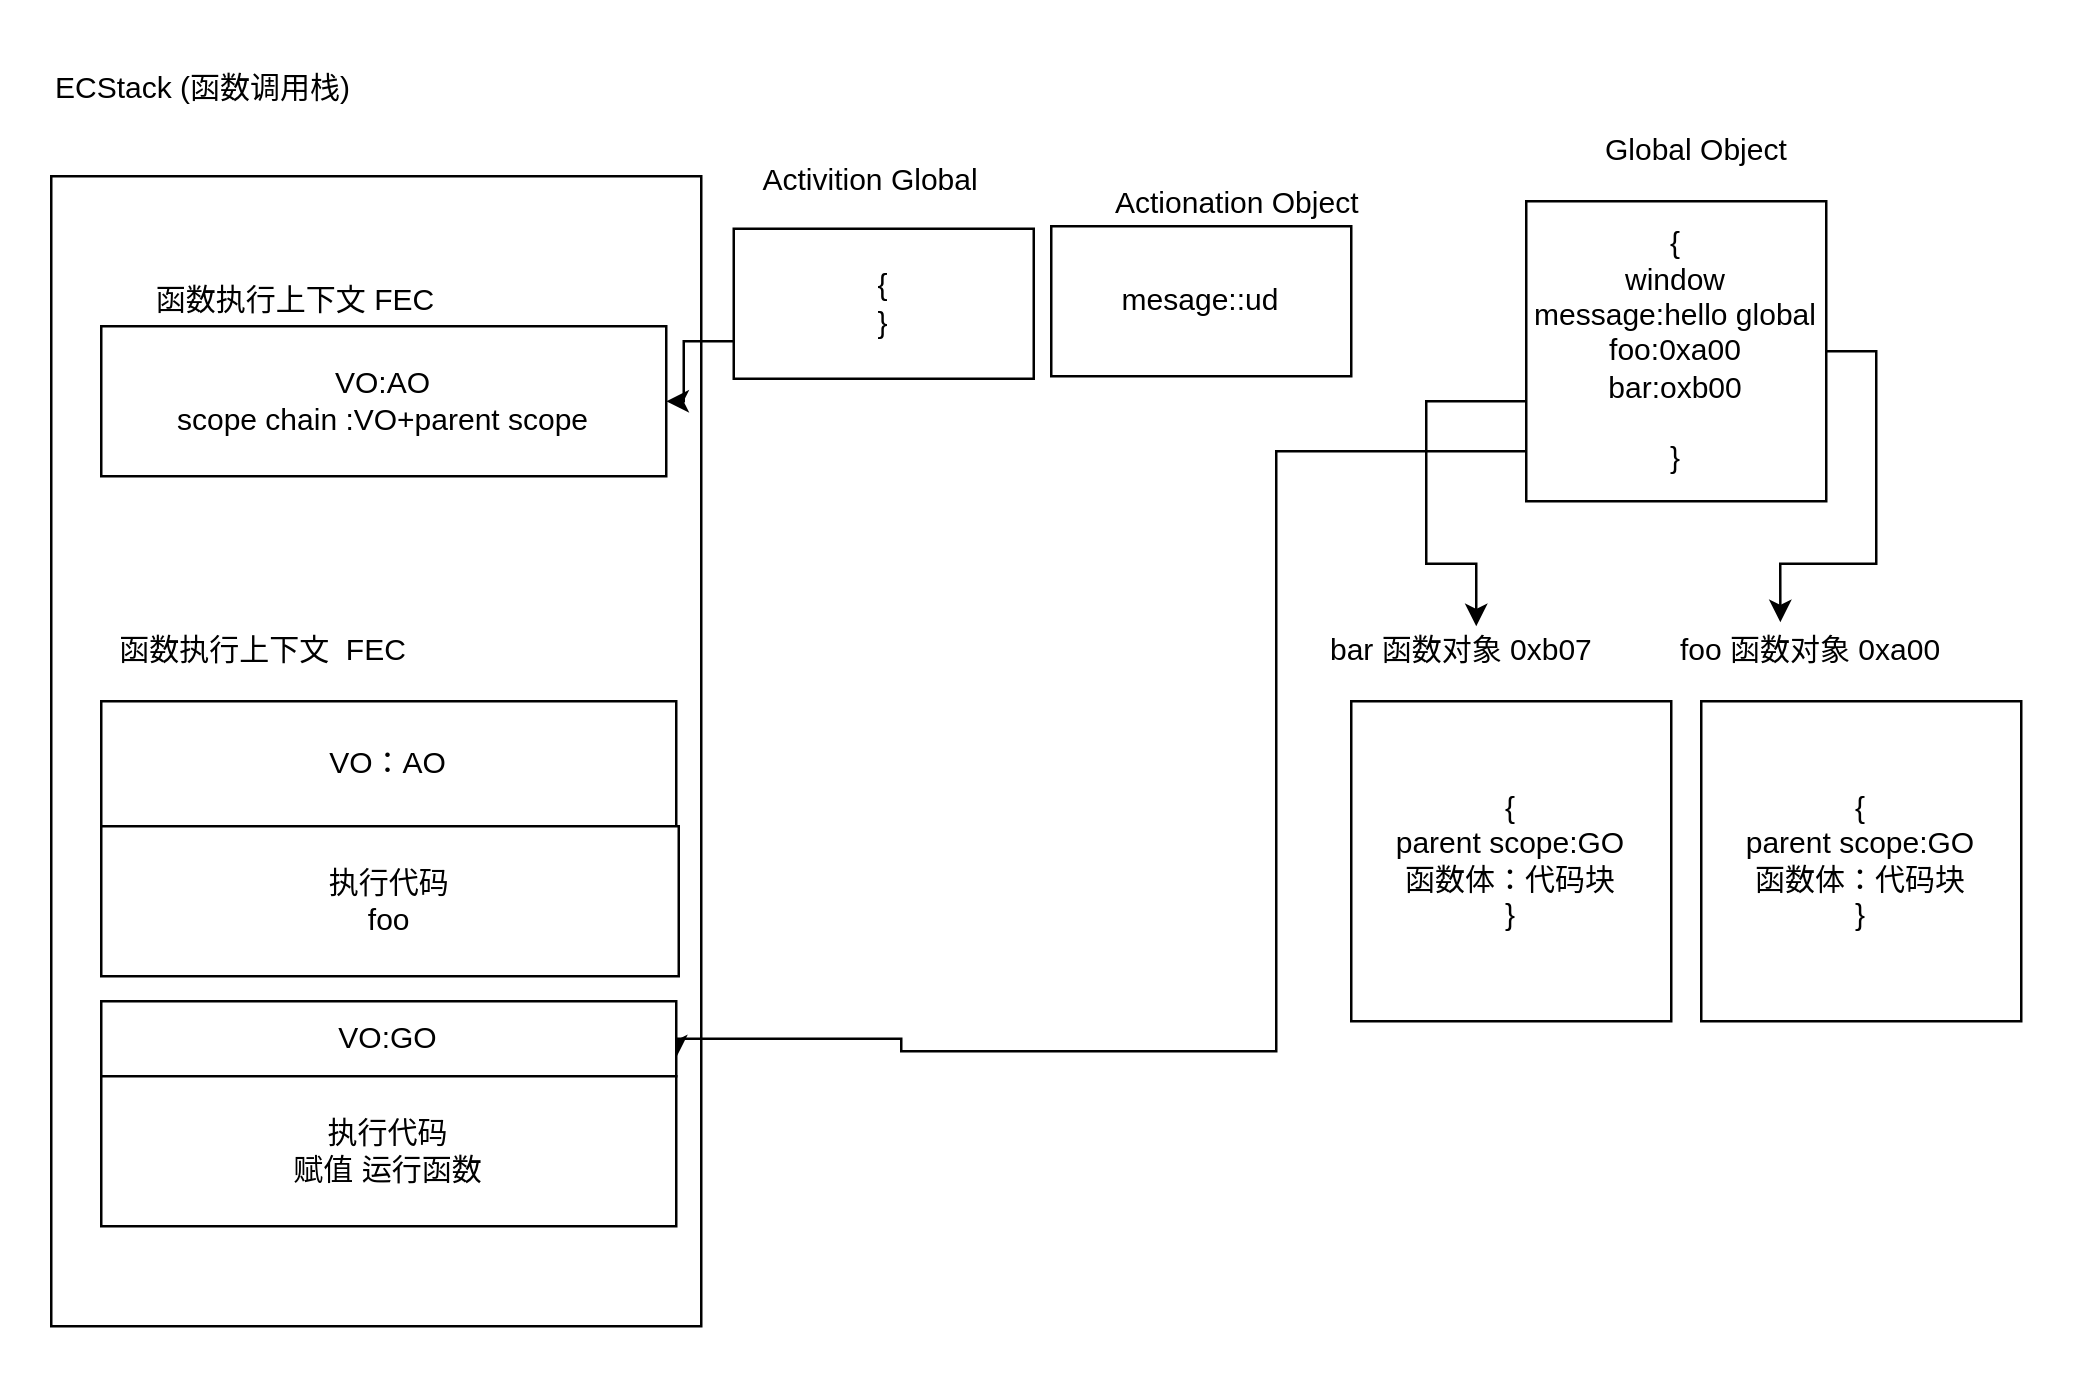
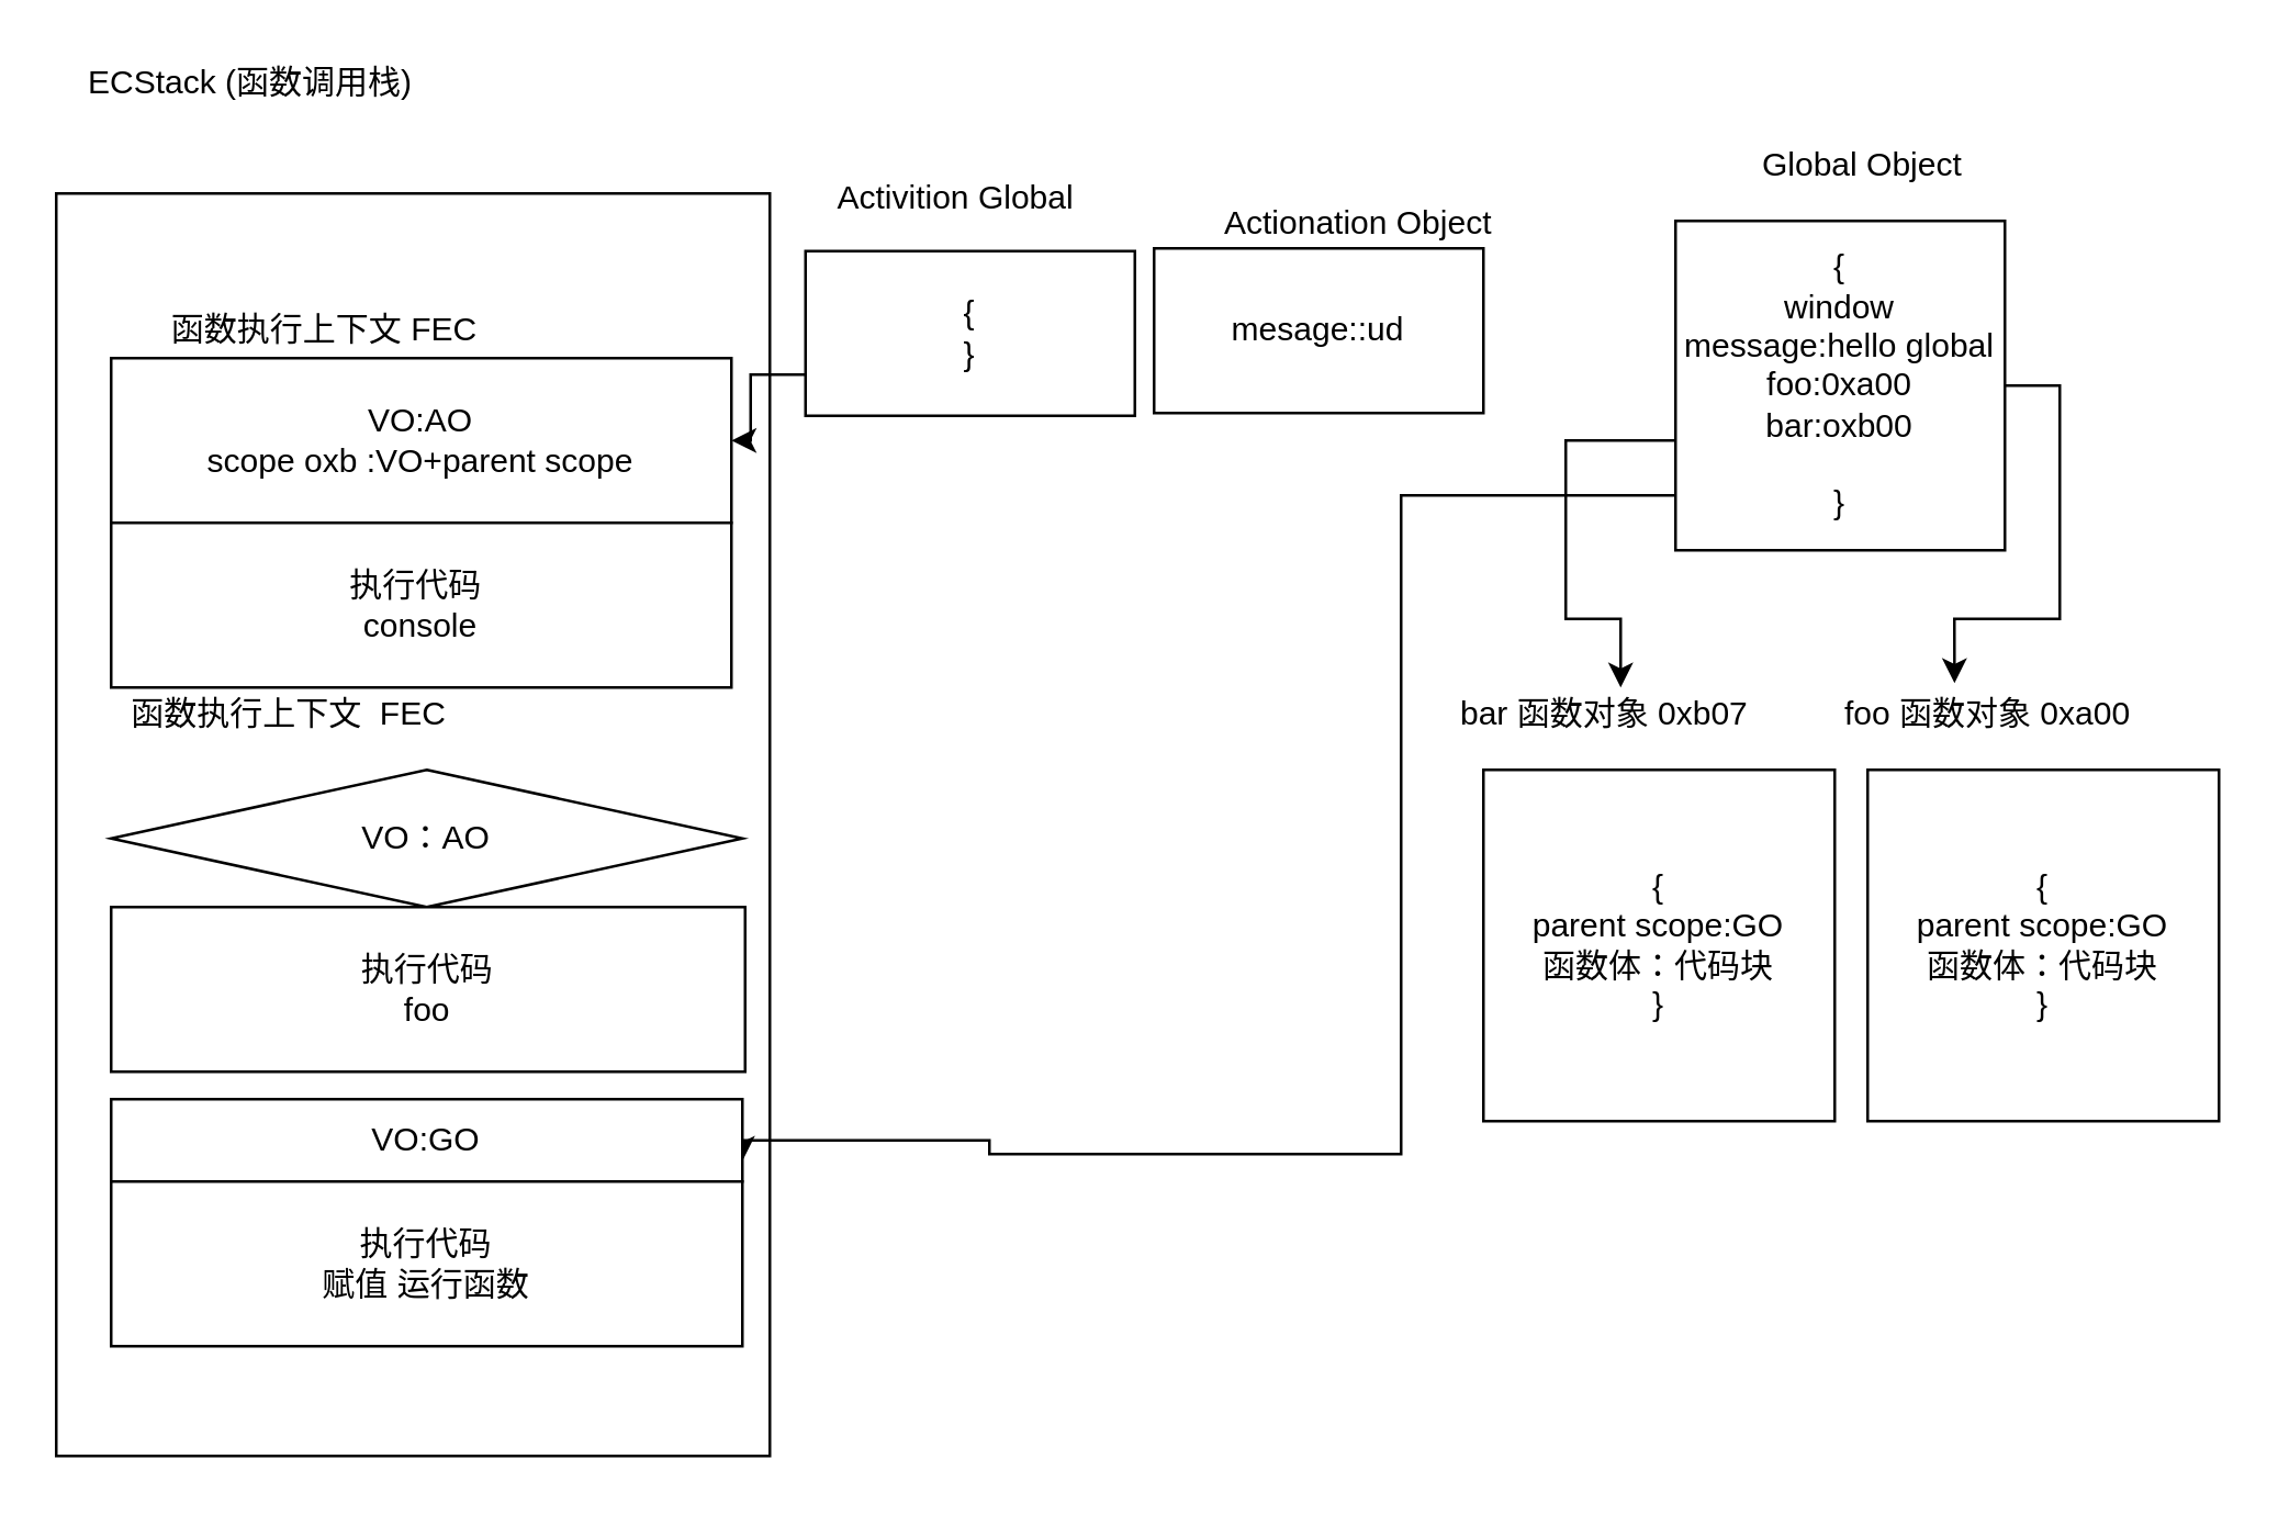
- <mxCell id="2" value="ECStack (函数调用栈)" style="text;html=1;resizable=0;points=[];autosize=1;align=left;verticalAlign=top;spacingTop=-4;" parent="1" vertex="1"><mxGeometry x="20" y="25" width="130" height="20" as="geometry" /></mxCell>
+ <mxCell id="2" value="ECStack (函数调用栈)" style="text;html=1;resizable=0;points=[];autosize=1;align=left;verticalAlign=top;spacingTop=-4;" parent="1" vertex="1"><mxGeometry x="30" y="20" width="130" height="20" as="geometry" /></mxCell>
- <mxCell id="23" value="VO:AO&lt;br&gt;scope chain :VO+parent scope" style="rounded=0;whiteSpace=wrap;html=1;" parent="1" vertex="1"><mxGeometry x="40" y="130" width="226" height="60" as="geometry" /></mxCell>
+ <mxCell id="23" value="VO:AO&lt;br&gt;scope oxb :VO+parent scope" style="rounded=0;whiteSpace=wrap;html=1;" parent="1" vertex="1"><mxGeometry x="40" y="130" width="226" height="60" as="geometry" /></mxCell>
+ <mxCell id="25" value="执行代码&amp;nbsp;&lt;br&gt;console" style="rounded=0;whiteSpace=wrap;html=1;" parent="1" vertex="1"><mxGeometry x="40" y="190" width="226" height="60" as="geometry" /></mxCell>
- <mxCell id="15" value="VO：AO" style="rounded=0;whiteSpace=wrap;html=1;" parent="1" vertex="1"><mxGeometry x="40" y="280" width="230" height="50" as="geometry" /></mxCell>
+ <mxCell id="15" value="VO：AO" style="rhombus;whiteSpace=wrap;html=1;" parent="1" vertex="1"><mxGeometry x="40" y="280" width="230" height="50" as="geometry" /></mxCell>
